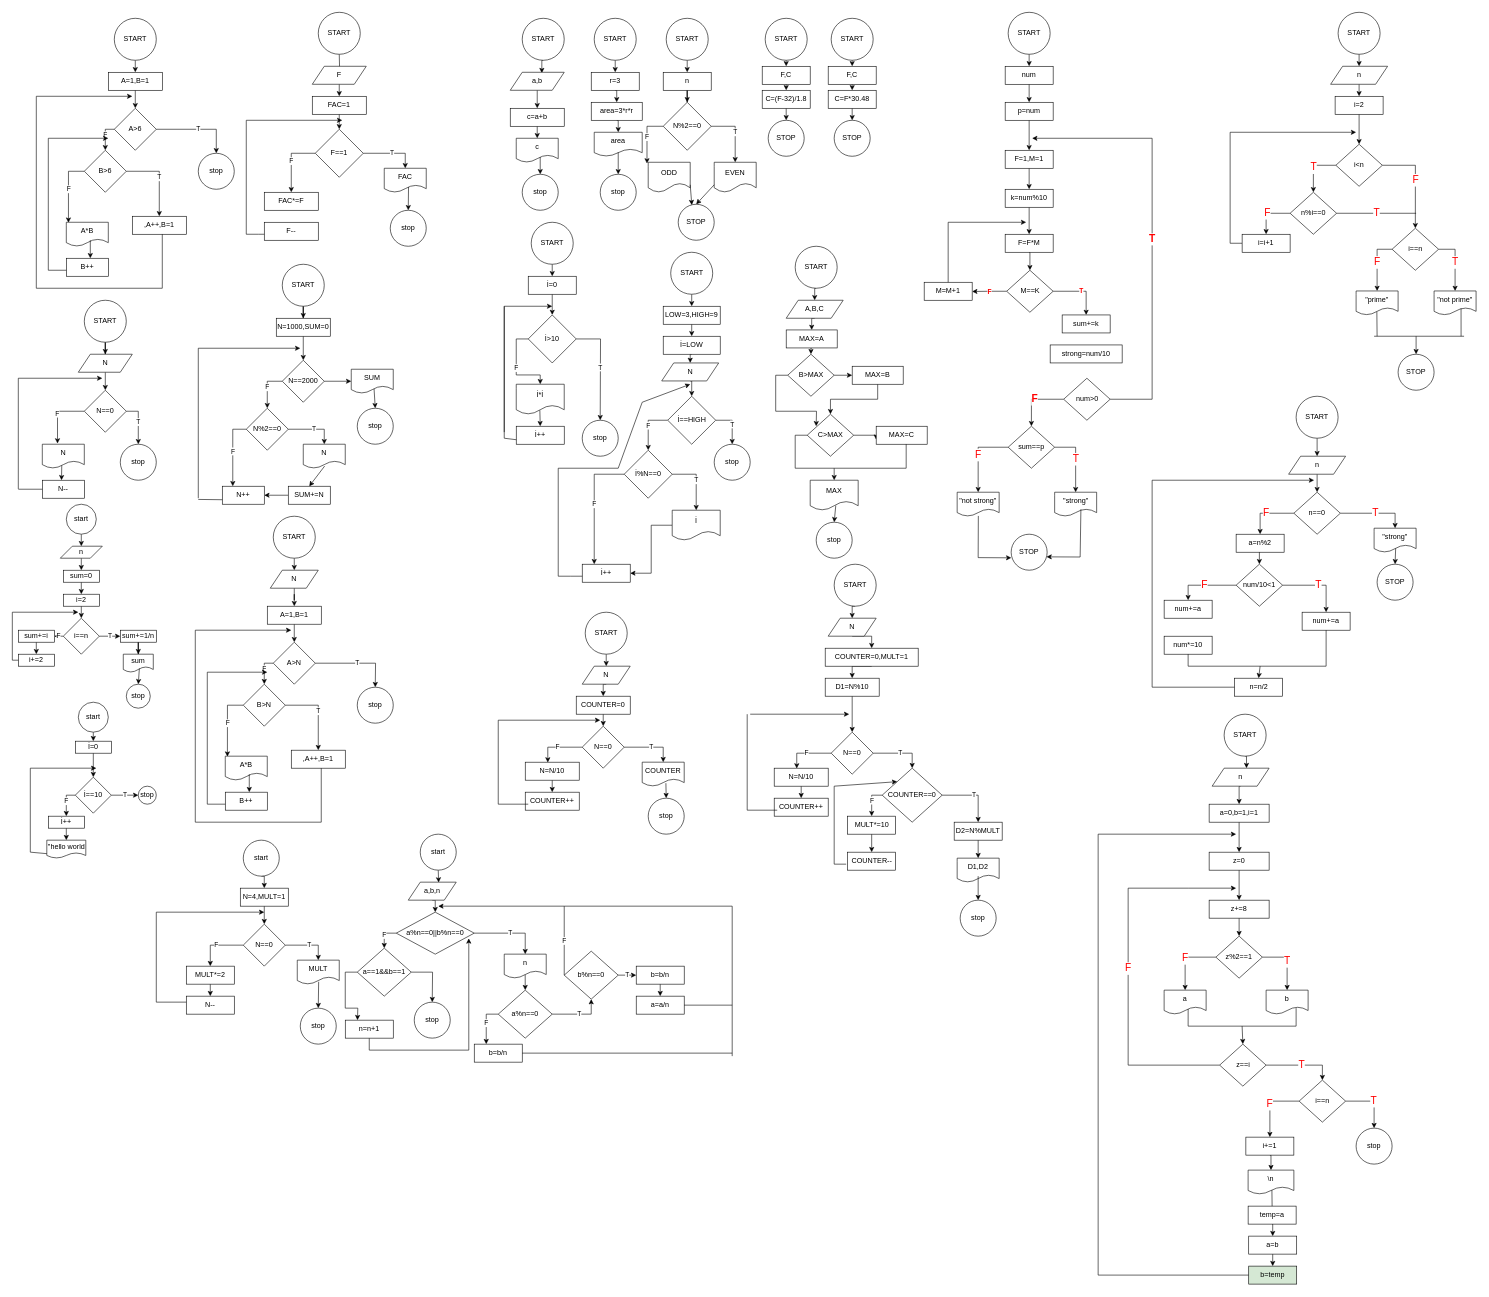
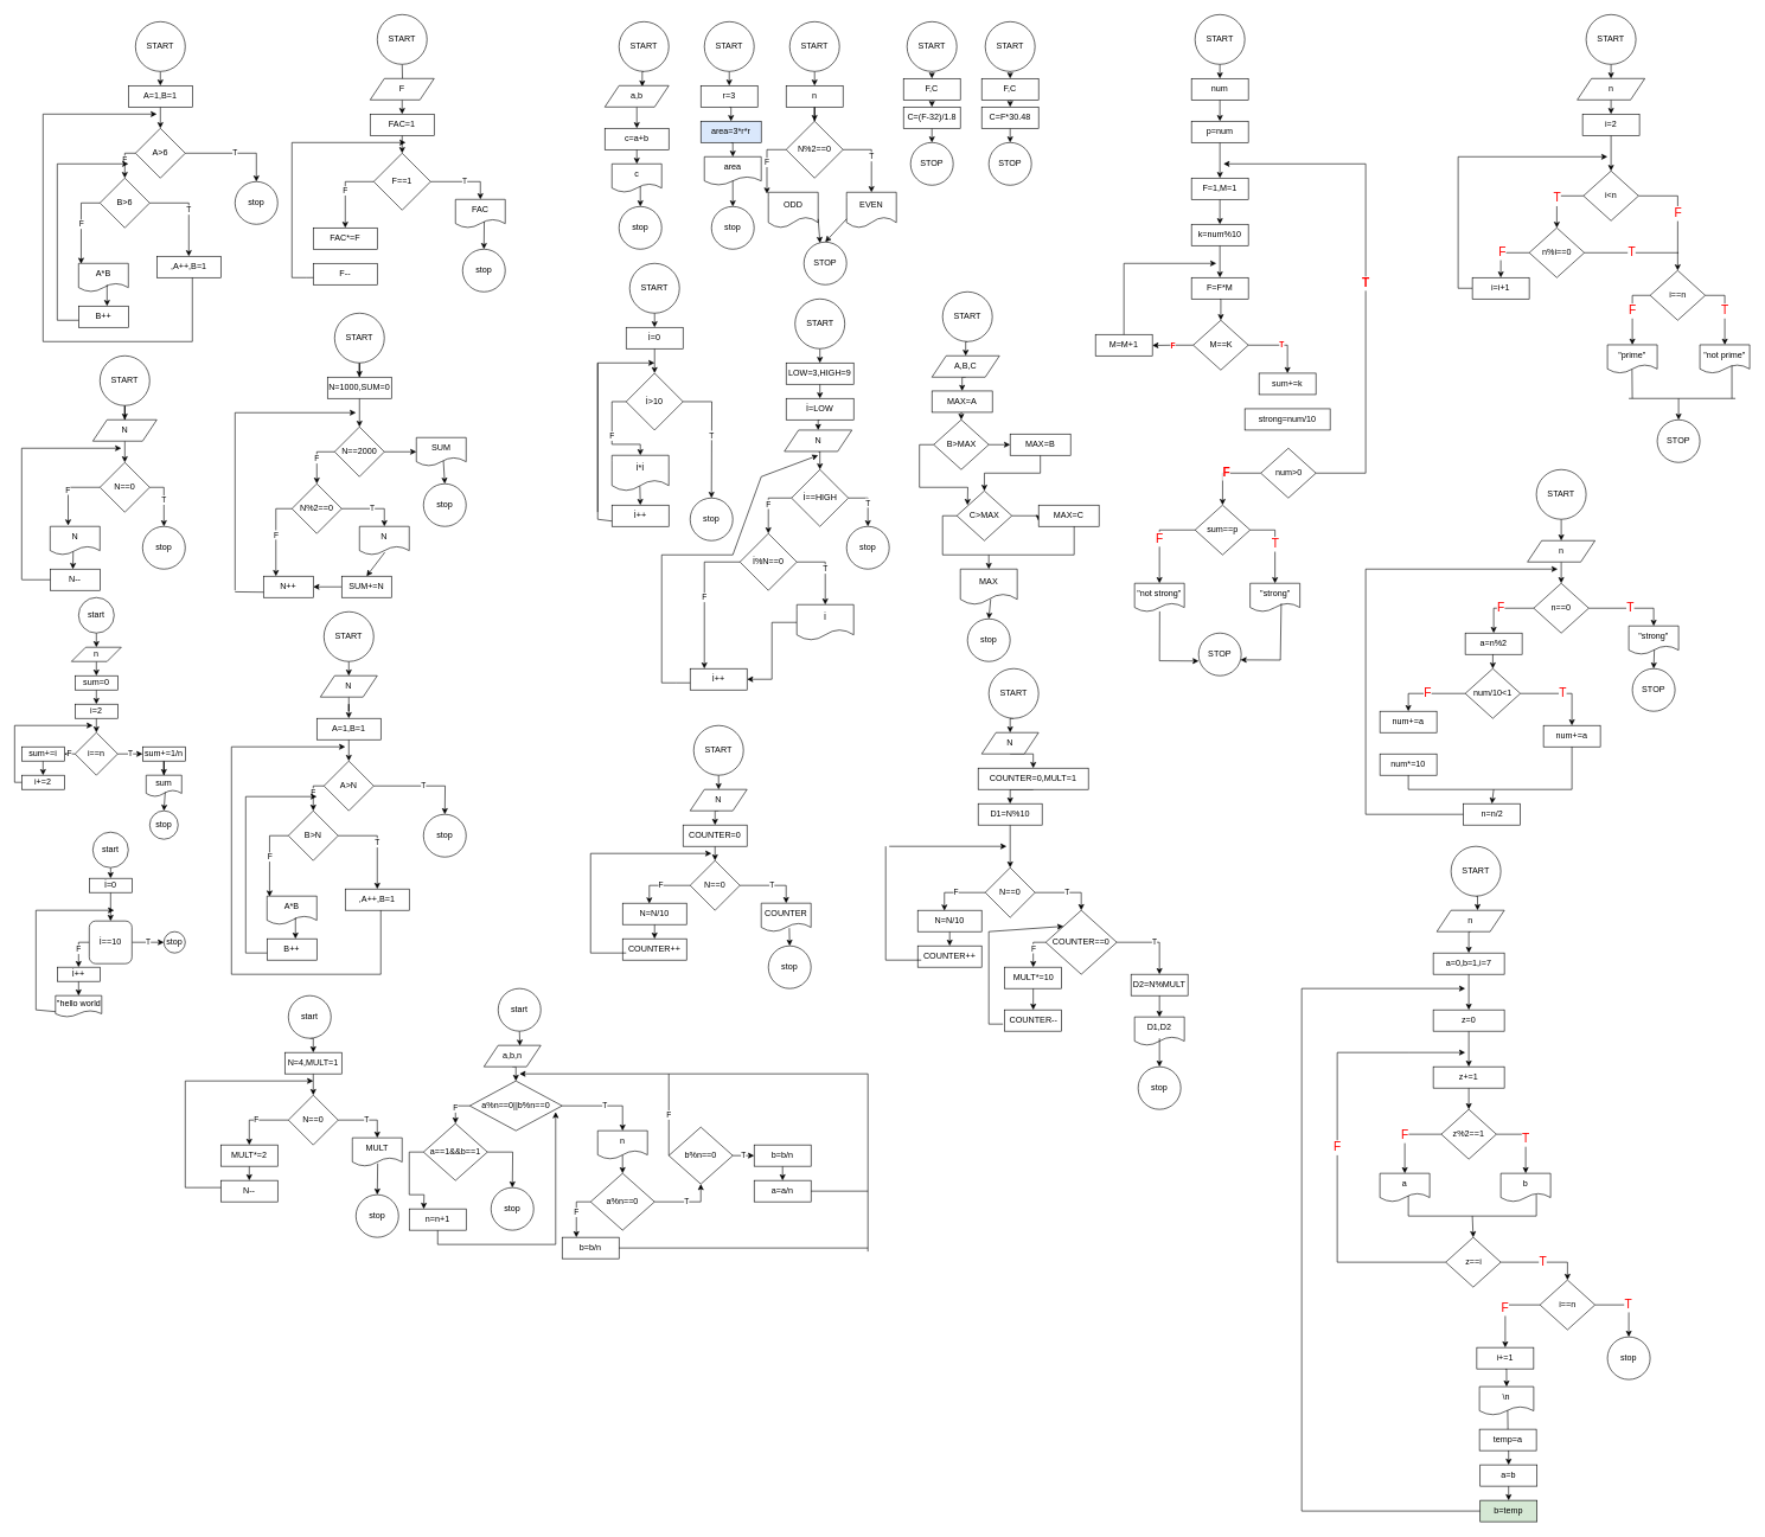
- <mxCell id="16" value="area=3*r*r" style="rounded=0;whiteSpace=wrap;html=1;" vertex="1" parent="1"><mxGeometry x="985" y="170" width="85" height="30" as="geometry" /></mxCell>
+ <mxCell id="16" value="area=3*r*r" style="rounded=0;whiteSpace=wrap;html=1;fillColor=#dae8fc;" vertex="1" parent="1"><mxGeometry x="985" y="170" width="85" height="30" as="geometry" /></mxCell>
- <mxCell id="280" value="İ==10" style="rhombus;whiteSpace=wrap;html=1;" vertex="1" parent="1"><mxGeometry x="125" y="1295" width="60" height="60" as="geometry" /></mxCell>
+ <mxCell id="280" value="İ==10" style="whiteSpace=wrap;html=1;rounded=1;" vertex="1" parent="1"><mxGeometry x="125" y="1295" width="60" height="60" as="geometry" /></mxCell>
- <mxCell id="418" value="a=0,b=1,i=1" style="rounded=0;whiteSpace=wrap;html=1;" vertex="1" parent="1"><mxGeometry x="2015" y="1340" width="100" height="30" as="geometry" /></mxCell>
+ <mxCell id="418" value="a=0,b=1,i=7" style="rounded=0;whiteSpace=wrap;html=1;" vertex="1" parent="1"><mxGeometry x="2015" y="1340" width="100" height="30" as="geometry" /></mxCell>
- <mxCell id="422" value="z+=8" style="rounded=0;whiteSpace=wrap;html=1;" vertex="1" parent="1"><mxGeometry x="2015" y="1500" width="100" height="30" as="geometry" /></mxCell>
+ <mxCell id="422" value="z+=1" style="rounded=0;whiteSpace=wrap;html=1;" vertex="1" parent="1"><mxGeometry x="2015" y="1500" width="100" height="30" as="geometry" /></mxCell>
